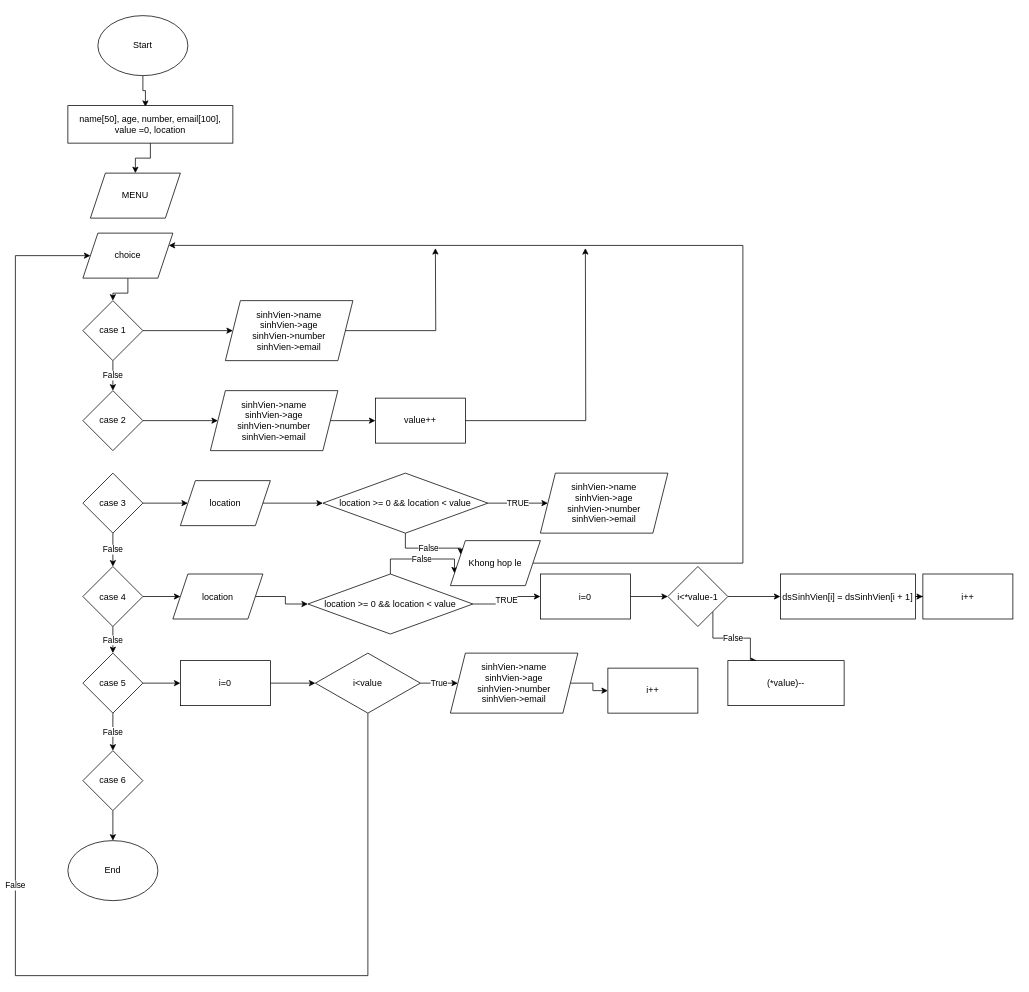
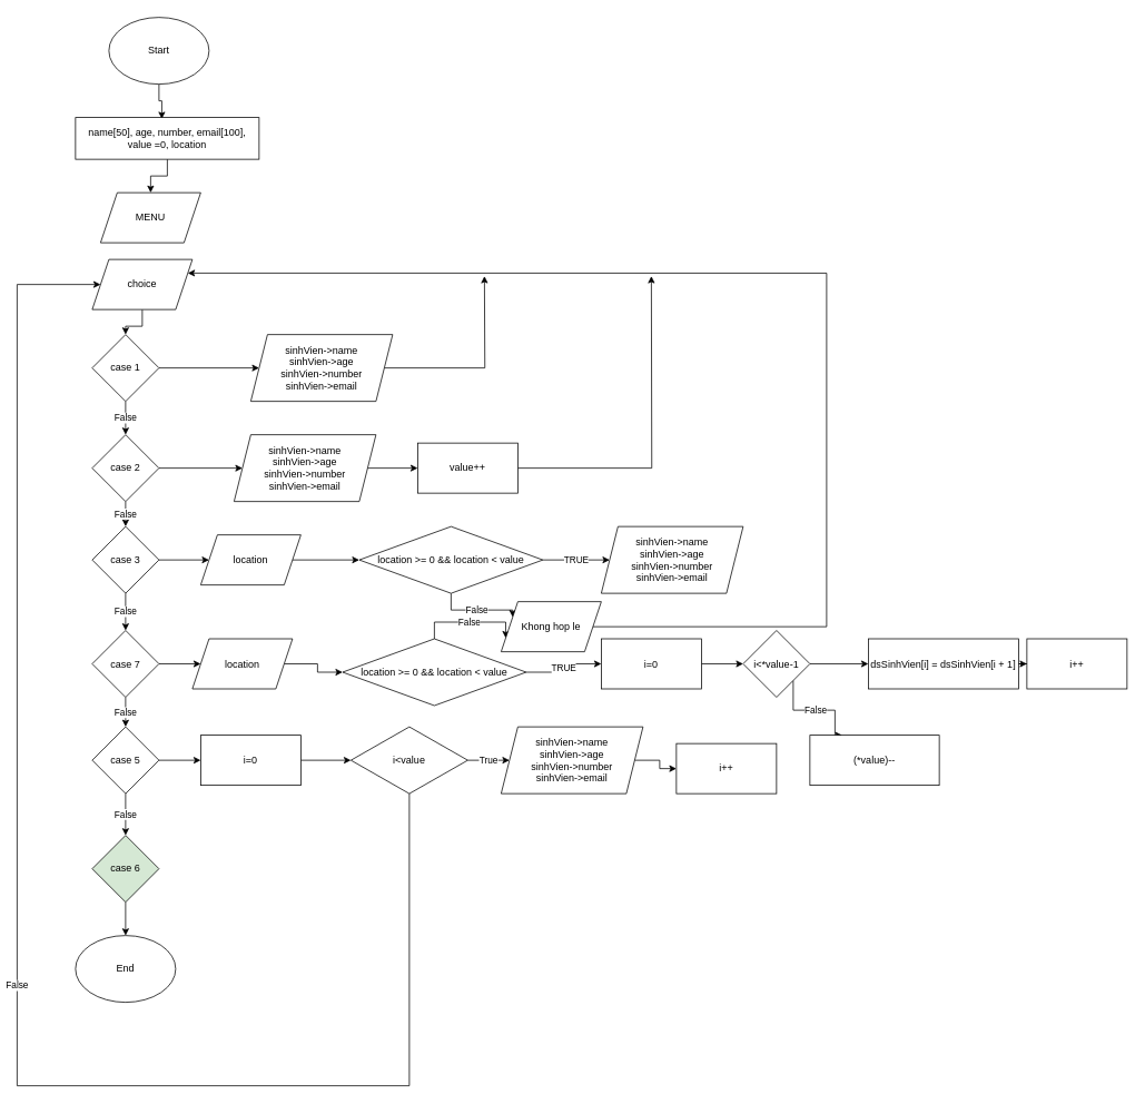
+ <mxCell id="20" value="False" style="edgeStyle=orthogonalEdgeStyle;rounded=0;orthogonalLoop=1;jettySize=auto;html=1;" edge="1" parent="1" source="22" target="25"><mxGeometry relative="1" as="geometry" /></mxCell>
- <mxCell id="19" value="case 4" style="rhombus;whiteSpace=wrap;html=1;" vertex="1" parent="1"><mxGeometry x="110" y="754.5" width="80" height="80" as="geometry" /></mxCell>
+ <mxCell id="19" value="case 7" style="rhombus;whiteSpace=wrap;html=1;" vertex="1" parent="1"><mxGeometry x="110" y="754.5" width="80" height="80" as="geometry" /></mxCell>
- <mxCell id="16" value="case 6" style="rhombus;whiteSpace=wrap;html=1;" vertex="1" parent="1"><mxGeometry x="110" y="1000" width="80" height="80" as="geometry" /></mxCell>
+ <mxCell id="16" value="case 6" style="rhombus;whiteSpace=wrap;html=1;fillColor=#d5e8d4;" vertex="1" parent="1"><mxGeometry x="110" y="1000" width="80" height="80" as="geometry" /></mxCell>
